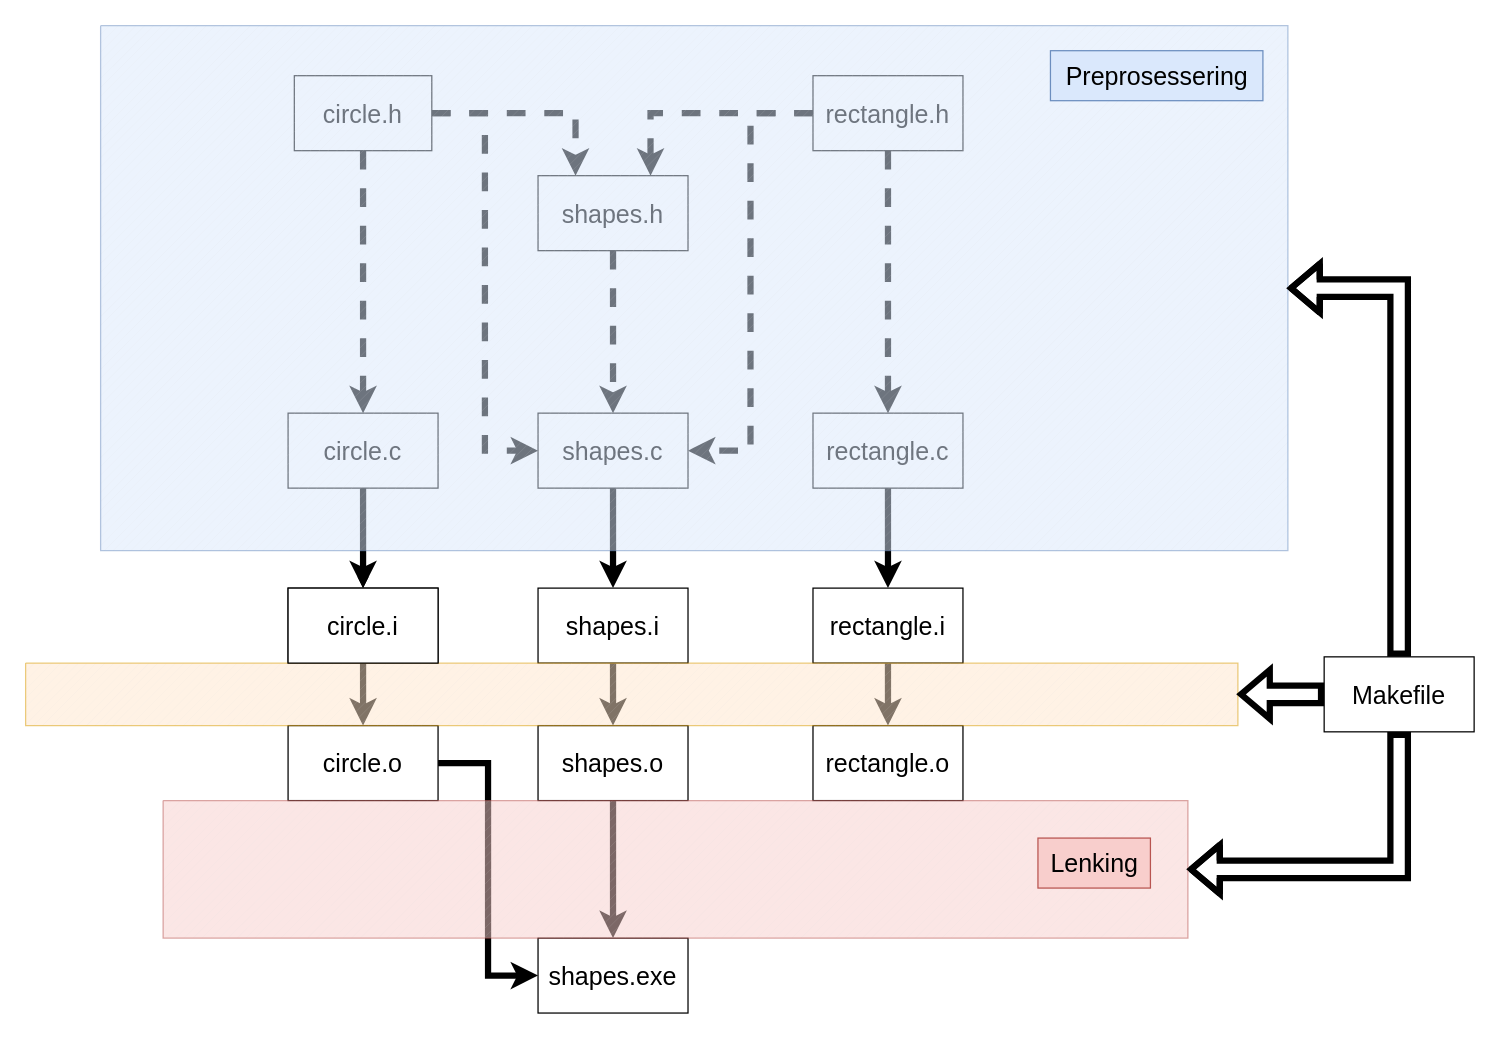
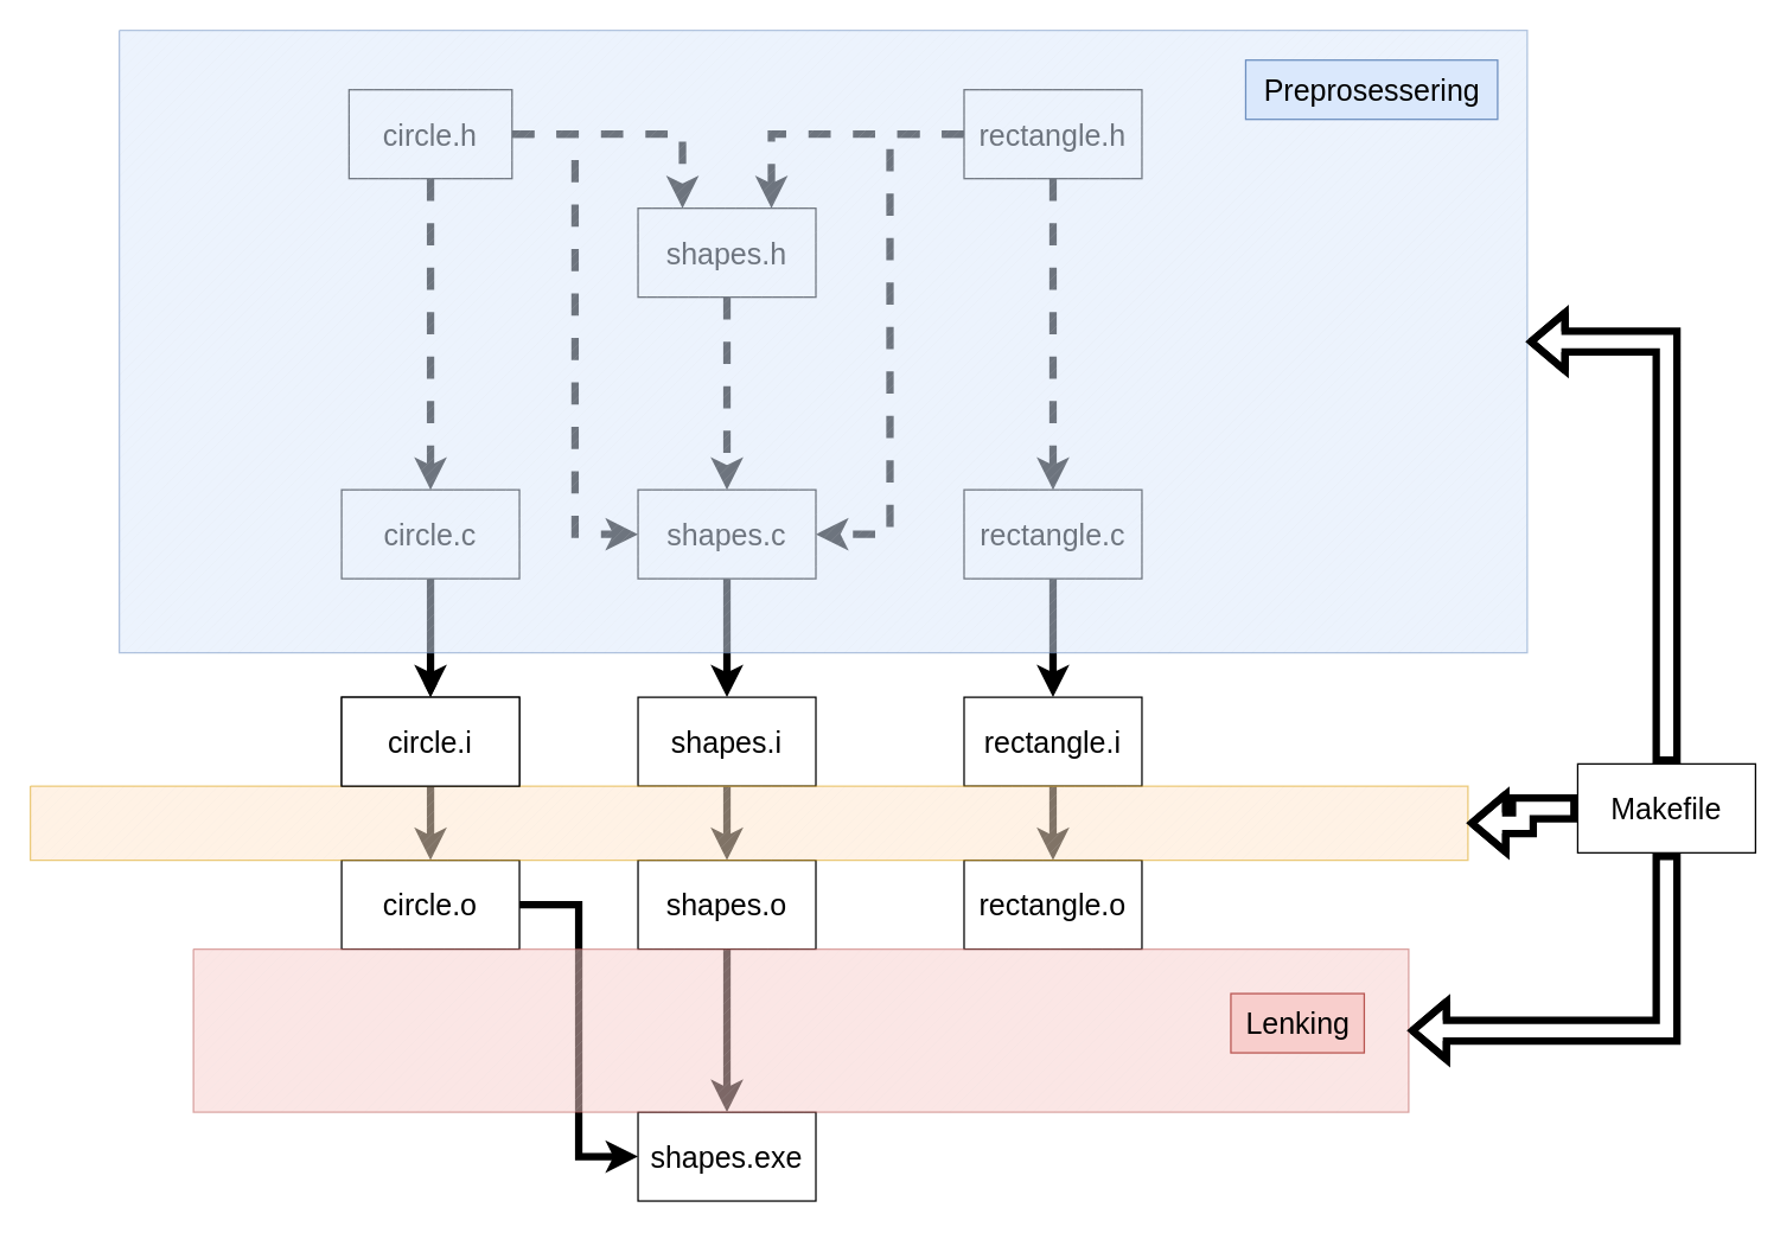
- <mxCell id="38" value="&lt;span style=&quot;font-size: 20px;&quot;&gt;Makefile&lt;/span&gt;" style="rounded=0;whiteSpace=wrap;html=1;" vertex="1" parent="1"><mxGeometry x="1059" y="525" width="120" height="60" as="geometry" /></mxCell>
+ <mxCell id="38" value="&lt;span style=&quot;font-size: 20px;&quot;&gt;Makefile&lt;/span&gt;" style="rounded=0;whiteSpace=wrap;html=1;" vertex="1" parent="1"><mxGeometry x="1064" y="515" width="120" height="60" as="geometry" /></mxCell>
